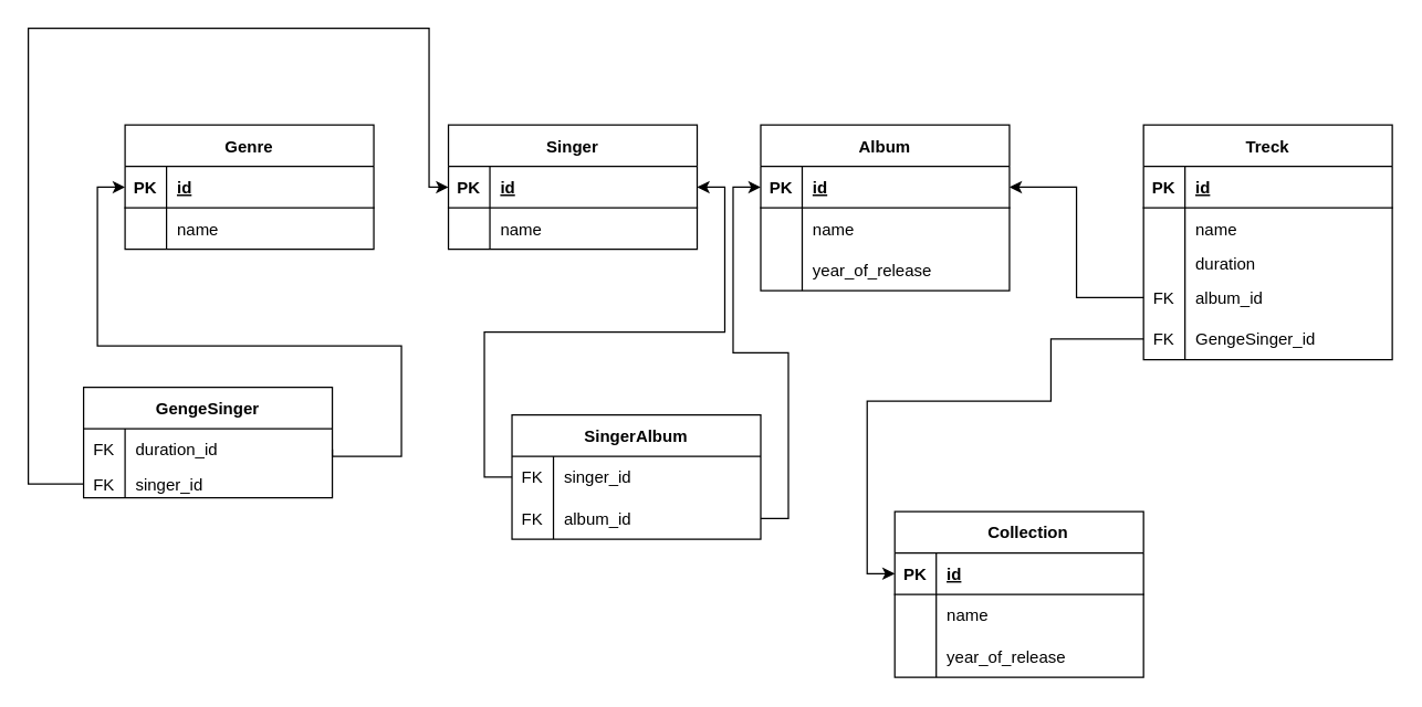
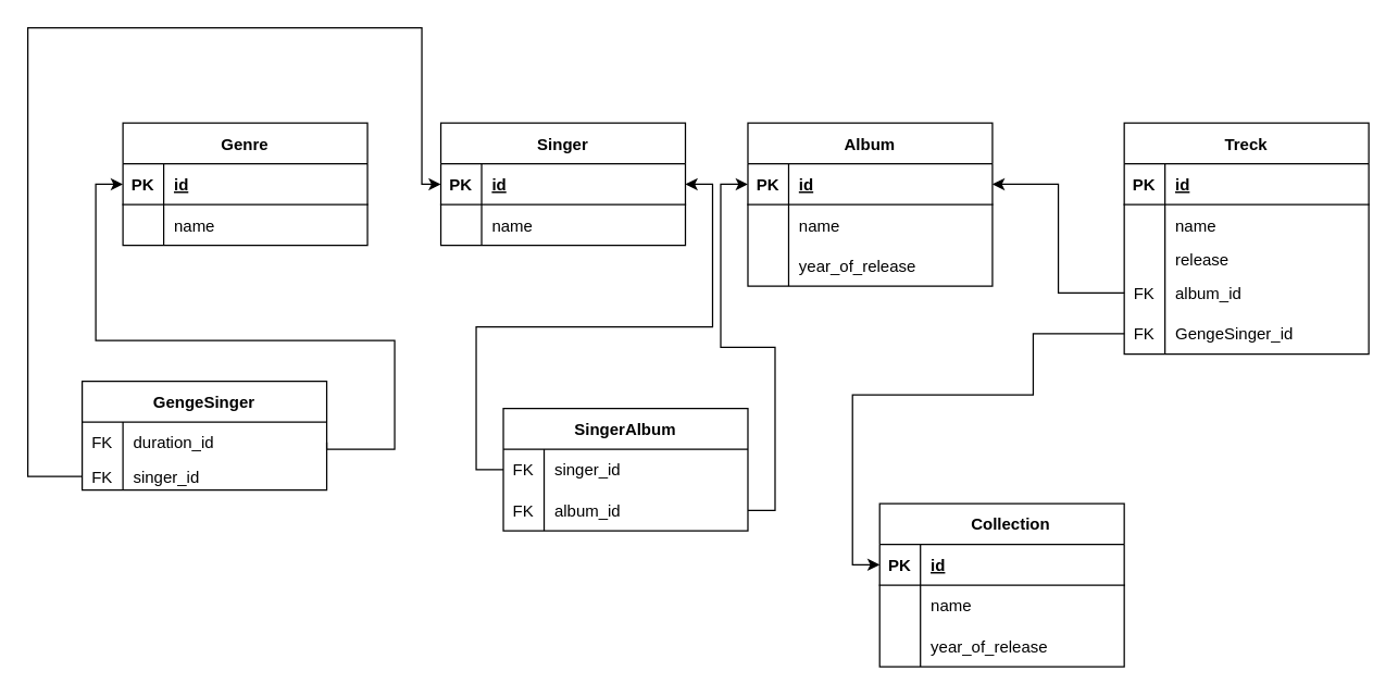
- <mxCell id="35" value="duration" style="shape=partialRectangle;connectable=0;fillColor=none;top=0;left=0;bottom=0;right=0;align=left;spacingLeft=6;overflow=hidden;" parent="33" vertex="1"><mxGeometry x="30" width="150" height="20" as="geometry"><mxRectangle width="150" height="20" as="alternateBounds" /></mxGeometry></mxCell>
+ <mxCell id="35" value="release" style="shape=partialRectangle;connectable=0;fillColor=none;top=0;left=0;bottom=0;right=0;align=left;spacingLeft=6;overflow=hidden;" parent="33" vertex="1"><mxGeometry x="30" width="150" height="20" as="geometry"><mxRectangle width="150" height="20" as="alternateBounds" /></mxGeometry></mxCell>
